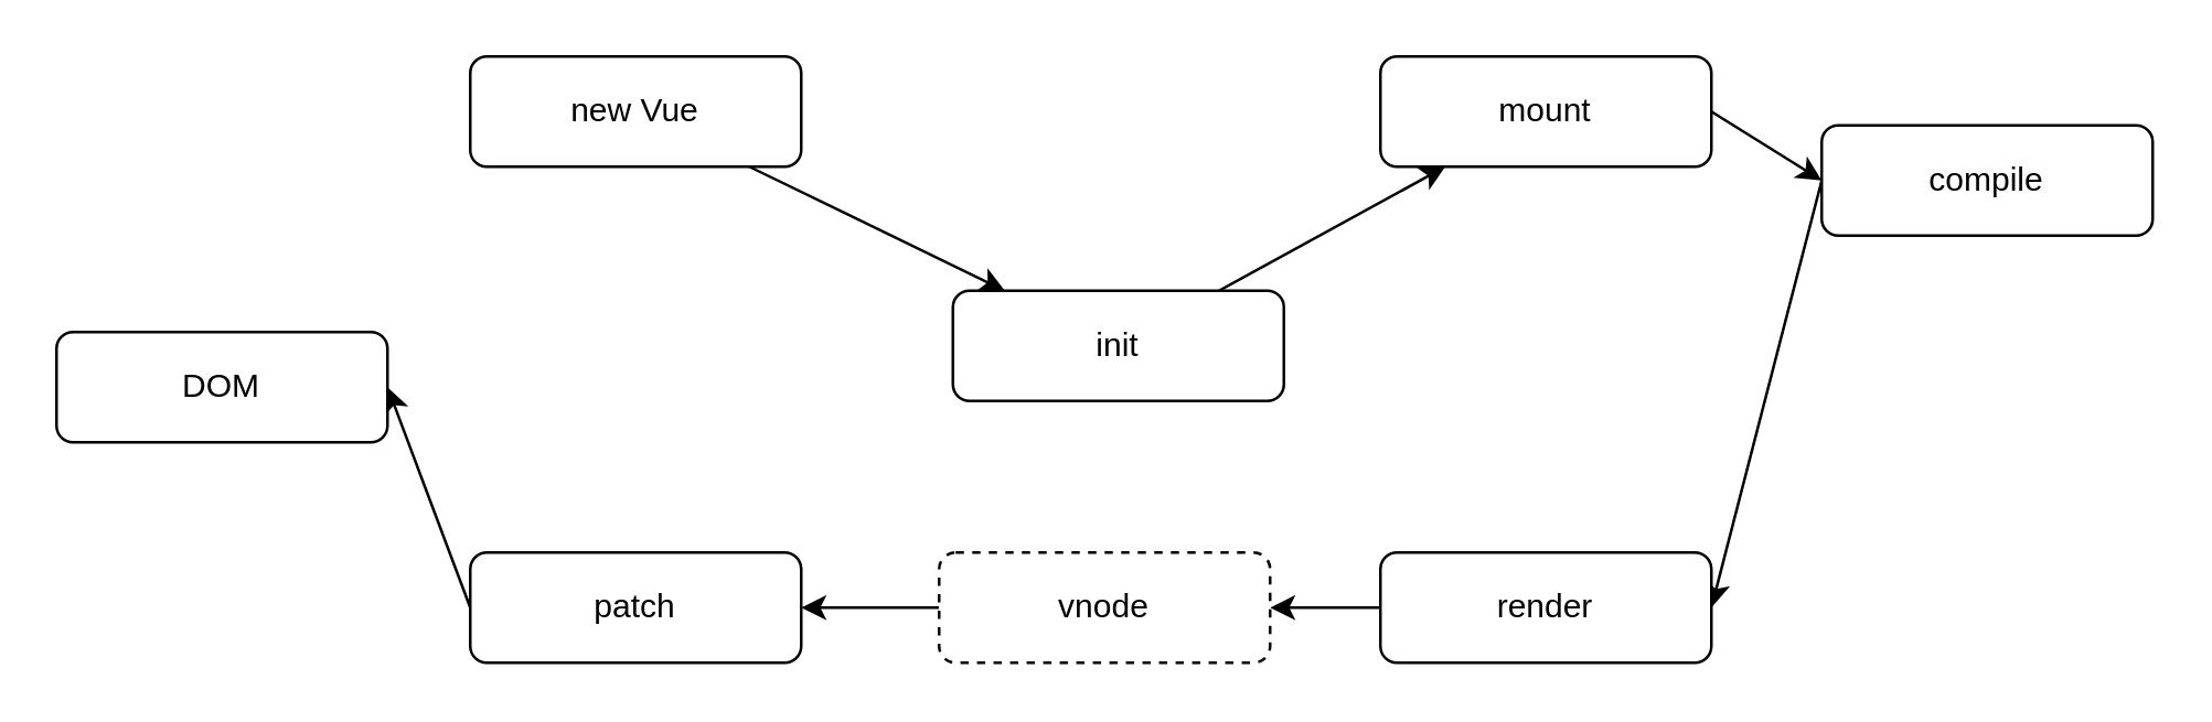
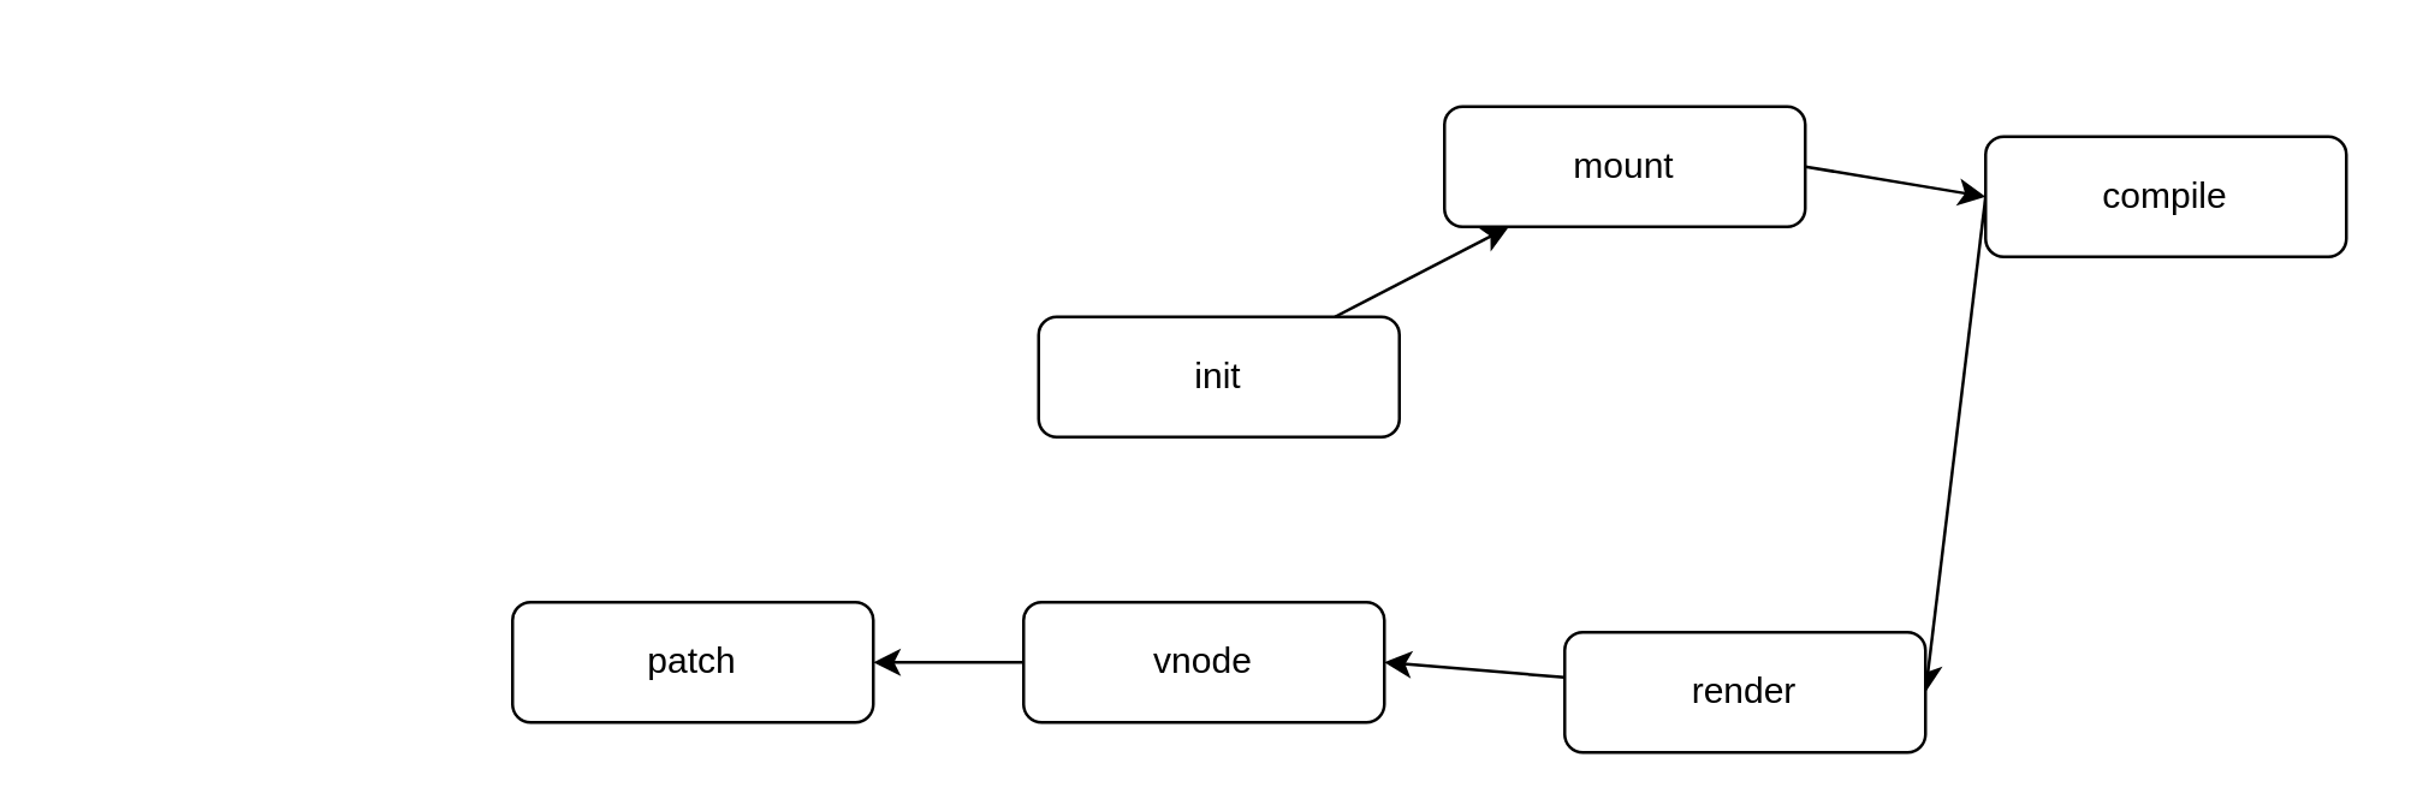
- <mxCell id="3" value="new Vue" style="rounded=1;whiteSpace=wrap;html=1;" parent="1" vertex="1"><mxGeometry x="170" y="20" width="120" height="40" as="geometry" /></mxCell>
- <mxCell id="7" value="mount" style="rounded=1;whiteSpace=wrap;html=1;" parent="1" vertex="1"><mxGeometry x="500" y="20" width="120" height="40" as="geometry" /></mxCell>
+ <mxCell id="7" value="mount" style="rounded=1;whiteSpace=wrap;html=1;" parent="1" vertex="1"><mxGeometry x="480" y="35" width="120" height="40" as="geometry" /></mxCell>
- <mxCell id="2" style="edgeStyle=none;html=1;" parent="1" source="3" target="5" edge="1"><mxGeometry relative="1" as="geometry" /></mxCell>
- <mxCell id="16" value="DOM" style="rounded=1;whiteSpace=wrap;html=1;" parent="1" vertex="1"><mxGeometry x="20" y="120" width="120" height="40" as="geometry" /></mxCell>
- <mxCell id="14" style="edgeStyle=none;html=1;entryX=1;entryY=0.5;entryDx=0;entryDy=0;exitX=0;exitY=0.5;exitDx=0;exitDy=0;" parent="1" source="15" target="16" edge="1"><mxGeometry relative="1" as="geometry" /></mxCell>
- <mxCell id="13" value="vnode" style="rounded=1;whiteSpace=wrap;html=1;dashed=1;" parent="1" vertex="1"><mxGeometry x="340" y="200" width="120" height="40" as="geometry" /></mxCell>
+ <mxCell id="13" value="vnode" style="rounded=1;whiteSpace=wrap;html=1;" parent="1" vertex="1"><mxGeometry x="340" y="200" width="120" height="40" as="geometry" /></mxCell>
- <mxCell id="11" value="render" style="rounded=1;whiteSpace=wrap;html=1;" parent="1" vertex="1"><mxGeometry x="500" y="200" width="120" height="40" as="geometry" /></mxCell>
+ <mxCell id="11" value="render" style="rounded=1;whiteSpace=wrap;html=1;" parent="1" vertex="1"><mxGeometry x="520" y="210" width="120" height="40" as="geometry" /></mxCell>
